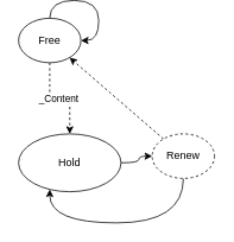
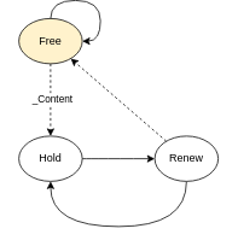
- <mxCell id="4" value="Free" style="ellipse;whiteSpace=wrap;html=1;" vertex="1" parent="1"><mxGeometry x="20" y="20" width="70" height="50" as="geometry" /></mxCell>
+ <mxCell id="4" value="Free" style="ellipse;whiteSpace=wrap;html=1;fillColor=#fff2cc;" vertex="1" parent="1"><mxGeometry x="20" y="20" width="70" height="50" as="geometry" /></mxCell>
- <mxCell id="9" value="Renew" style="ellipse;whiteSpace=wrap;html=1;dashed=1;" vertex="1" parent="1"><mxGeometry x="170" y="150" width="70" height="50" as="geometry" /></mxCell>
+ <mxCell id="9" value="Renew" style="ellipse;whiteSpace=wrap;html=1;" vertex="1" parent="1"><mxGeometry x="170" y="150" width="70" height="50" as="geometry" /></mxCell>
- <mxCell id="6" value="Hold" style="ellipse;whiteSpace=wrap;html=1;" vertex="1" parent="1"><mxGeometry x="20" y="150" width="115" height="65" as="geometry" /></mxCell>
+ <mxCell id="6" value="Hold" style="ellipse;whiteSpace=wrap;html=1;" vertex="1" parent="1"><mxGeometry x="20" y="150" width="70" height="50" as="geometry" /></mxCell>
